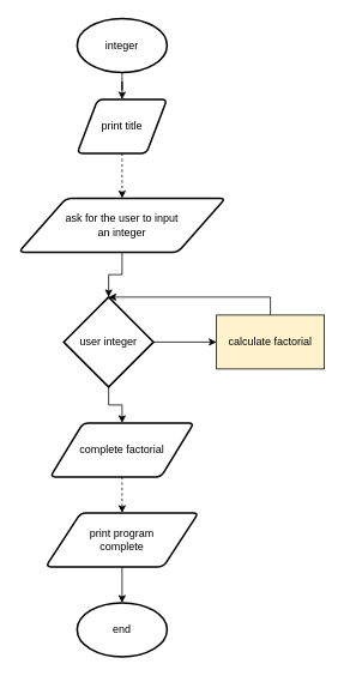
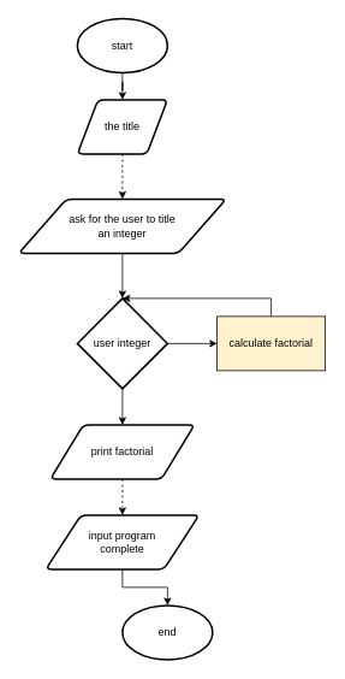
- <mxCell id="4" value="integer" style="strokeWidth=2;html=1;shape=mxgraph.flowchart.start_1;whiteSpace=wrap;" vertex="1" parent="1"><mxGeometry x="85" y="20" width="100" height="60" as="geometry" /></mxCell>
+ <mxCell id="4" value="start" style="strokeWidth=2;html=1;shape=mxgraph.flowchart.start_1;whiteSpace=wrap;" vertex="1" parent="1"><mxGeometry x="85" y="20" width="100" height="60" as="geometry" /></mxCell>
- <mxCell id="10" value="print title" style="shape=parallelogram;html=1;strokeWidth=2;perimeter=parallelogramPerimeter;whiteSpace=wrap;rounded=1;arcSize=12;size=0.23;" vertex="1" parent="1"><mxGeometry x="85" y="110" width="100" height="60" as="geometry" /></mxCell>
+ <mxCell id="10" value="the title" style="shape=parallelogram;html=1;strokeWidth=2;perimeter=parallelogramPerimeter;whiteSpace=wrap;rounded=1;arcSize=12;size=0.23;" vertex="1" parent="1"><mxGeometry x="85" y="110" width="100" height="60" as="geometry" /></mxCell>
- <mxCell id="18" value="&lt;div&gt;ask for the user to input&lt;/div&gt;&lt;div&gt; an integer&lt;br&gt;&lt;/div&gt;" style="shape=parallelogram;html=1;strokeWidth=2;perimeter=parallelogramPerimeter;whiteSpace=wrap;rounded=1;arcSize=12;size=0.23;" vertex="1" parent="1"><mxGeometry x="20" y="220" width="230" height="60" as="geometry" /></mxCell>
+ <mxCell id="18" value="&lt;div&gt;ask for the user to title&lt;/div&gt;&lt;div&gt; an integer&lt;br&gt;&lt;/div&gt;" style="shape=parallelogram;html=1;strokeWidth=2;perimeter=parallelogramPerimeter;whiteSpace=wrap;rounded=1;arcSize=12;size=0.23;" vertex="1" parent="1"><mxGeometry x="20" y="220" width="230" height="60" as="geometry" /></mxCell>
- <mxCell id="13" value="user integer" style="strokeWidth=2;html=1;shape=mxgraph.flowchart.decision;whiteSpace=wrap;" vertex="1" parent="1"><mxGeometry x="70" y="330" width="100" height="100" as="geometry" /></mxCell>
+ <mxCell id="13" value="user integer" style="strokeWidth=2;html=1;shape=mxgraph.flowchart.decision;whiteSpace=wrap;" vertex="1" parent="1"><mxGeometry x="85" y="330" width="100" height="100" as="geometry" /></mxCell>
- <mxCell id="8" value="complete factorial" style="shape=parallelogram;html=1;strokeWidth=2;perimeter=parallelogramPerimeter;whiteSpace=wrap;rounded=1;arcSize=12;size=0.23;" vertex="1" parent="1"><mxGeometry x="55" y="470" width="160" height="60" as="geometry" /></mxCell>
+ <mxCell id="8" value="print factorial" style="shape=parallelogram;html=1;strokeWidth=2;perimeter=parallelogramPerimeter;whiteSpace=wrap;rounded=1;arcSize=12;size=0.23;" vertex="1" parent="1"><mxGeometry x="55" y="470" width="160" height="60" as="geometry" /></mxCell>
- <mxCell id="6" value="&lt;div&gt;print program &lt;br&gt;&lt;/div&gt;&lt;div&gt;complete&lt;br&gt;&lt;/div&gt;" style="shape=parallelogram;html=1;strokeWidth=2;perimeter=parallelogramPerimeter;whiteSpace=wrap;rounded=1;arcSize=12;size=0.23;" vertex="1" parent="1"><mxGeometry x="50" y="570" width="170" height="60" as="geometry" /></mxCell>
+ <mxCell id="6" value="&lt;div&gt;input program &lt;br&gt;&lt;/div&gt;&lt;div&gt;complete&lt;br&gt;&lt;/div&gt;" style="shape=parallelogram;html=1;strokeWidth=2;perimeter=parallelogramPerimeter;whiteSpace=wrap;rounded=1;arcSize=12;size=0.23;" vertex="1" parent="1"><mxGeometry x="50" y="570" width="170" height="60" as="geometry" /></mxCell>
- <mxCell id="2" value="end" style="strokeWidth=2;html=1;shape=mxgraph.flowchart.start_1;whiteSpace=wrap;" vertex="1" parent="1"><mxGeometry x="85" y="670" width="100" height="60" as="geometry" /></mxCell>
+ <mxCell id="2" value="end" style="strokeWidth=2;html=1;shape=mxgraph.flowchart.start_1;whiteSpace=wrap;" vertex="1" parent="1"><mxGeometry x="135" y="670" width="100" height="60" as="geometry" /></mxCell>
